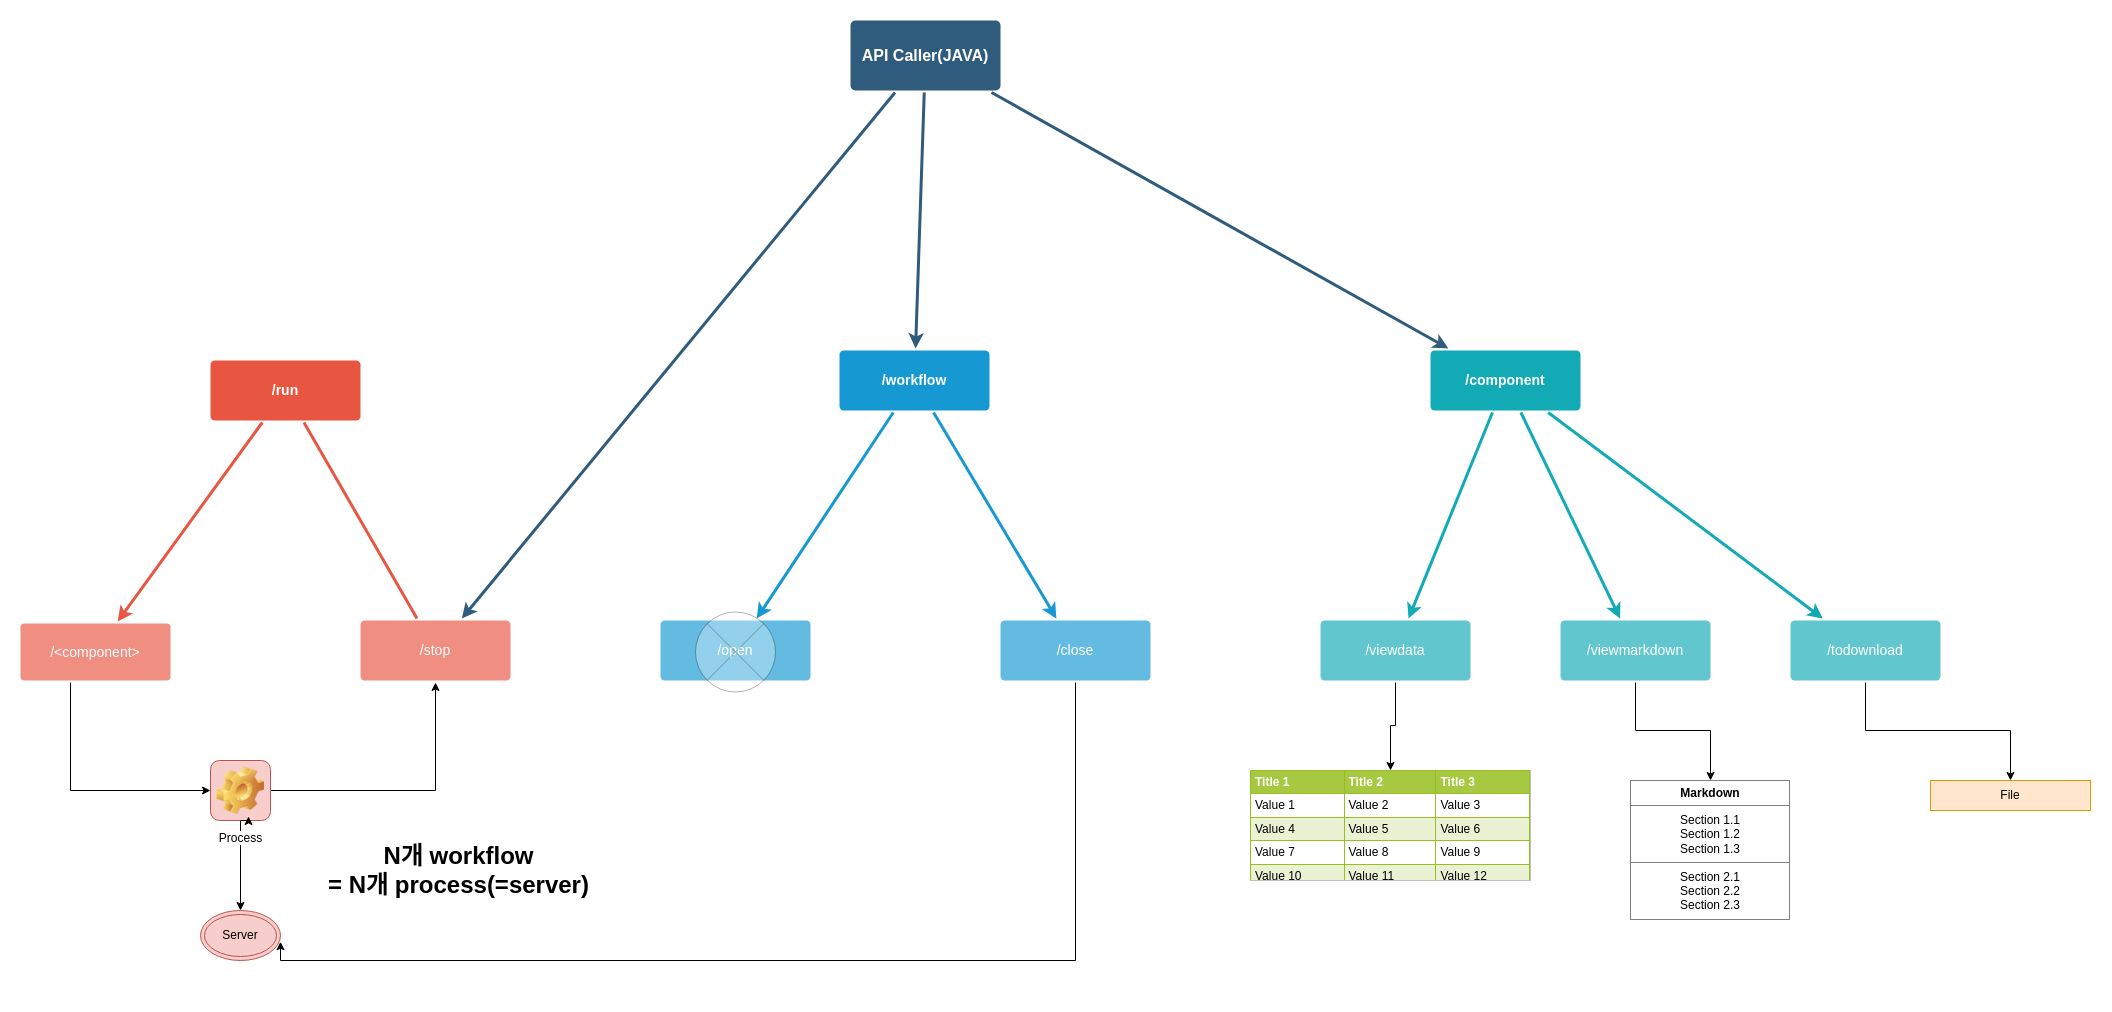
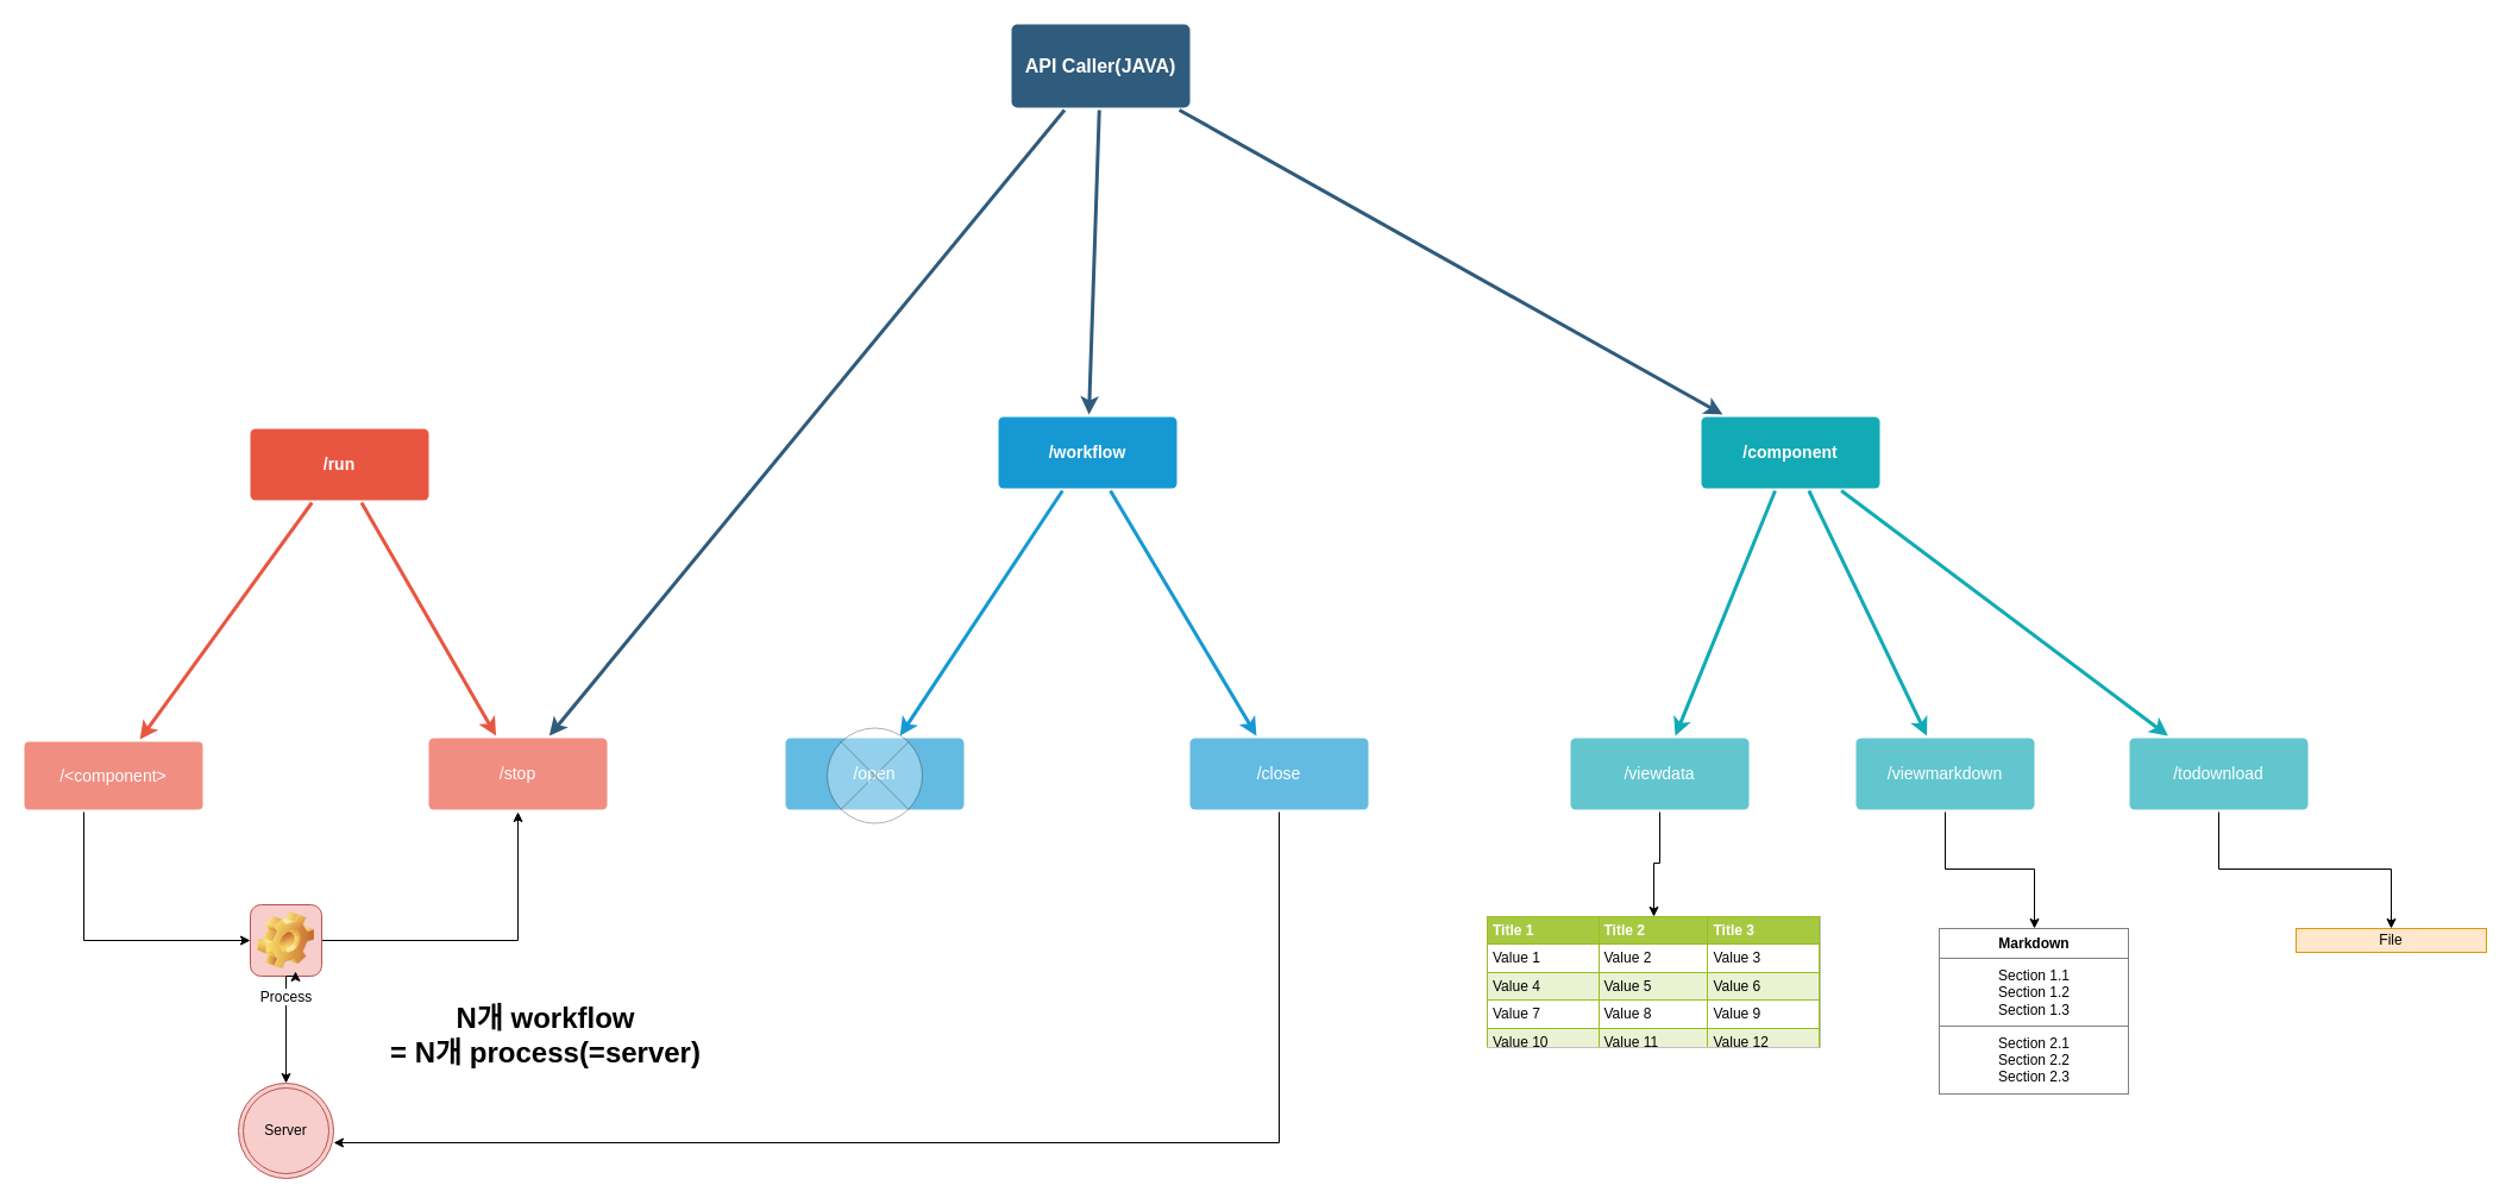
- <mxCell id="7" value="" style="edgeStyle=none;rounded=1;jumpStyle=none;html=1;shadow=0;labelBackgroundColor=none;startArrow=none;startFill=0;jettySize=auto;orthogonalLoop=1;strokeColor=#E85642;strokeWidth=3;fontFamily=Helvetica;fontSize=14;fontColor=#FFFFFF;spacing=5;fontStyle=1;fillColor=#b0e3e6;endArrow=none;" parent="1" source="8" target="9" edge="1"><mxGeometry relative="1" as="geometry" /></mxCell>
+ <mxCell id="7" value="" style="edgeStyle=none;rounded=1;jumpStyle=none;html=1;shadow=0;labelBackgroundColor=none;startArrow=none;startFill=0;jettySize=auto;orthogonalLoop=1;strokeColor=#E85642;strokeWidth=3;fontFamily=Helvetica;fontSize=14;fontColor=#FFFFFF;spacing=5;fontStyle=1;fillColor=#b0e3e6;" parent="1" source="8" target="9" edge="1"><mxGeometry relative="1" as="geometry" /></mxCell>
- <mxCell id="36" value="File" style="text;html=1;strokeColor=#d79b00;fillColor=#ffe6cc;align=center;verticalAlign=middle;whiteSpace=wrap;overflow=hidden;" parent="1" vertex="1"><mxGeometry x="1930" y="780" width="160" height="30" as="geometry" /></mxCell>
+ <mxCell id="36" value="File" style="text;html=1;strokeColor=#d79b00;fillColor=#ffe6cc;align=center;verticalAlign=middle;whiteSpace=wrap;overflow=hidden;" parent="1" vertex="1"><mxGeometry x="1930" y="780" width="160" height="20" as="geometry" /></mxCell>
- <mxCell id="32" value="Server" style="ellipse;shape=doubleEllipse;whiteSpace=wrap;html=1;aspect=fixed;fillColor=#f8cecc;strokeColor=#b85450;" parent="1" vertex="1"><mxGeometry x="200" y="910" width="80" height="50" as="geometry" /></mxCell>
+ <mxCell id="32" value="Server" style="ellipse;shape=doubleEllipse;whiteSpace=wrap;html=1;aspect=fixed;fillColor=#f8cecc;strokeColor=#b85450;" parent="1" vertex="1"><mxGeometry x="200" y="910" width="80" height="80" as="geometry" /></mxCell>
